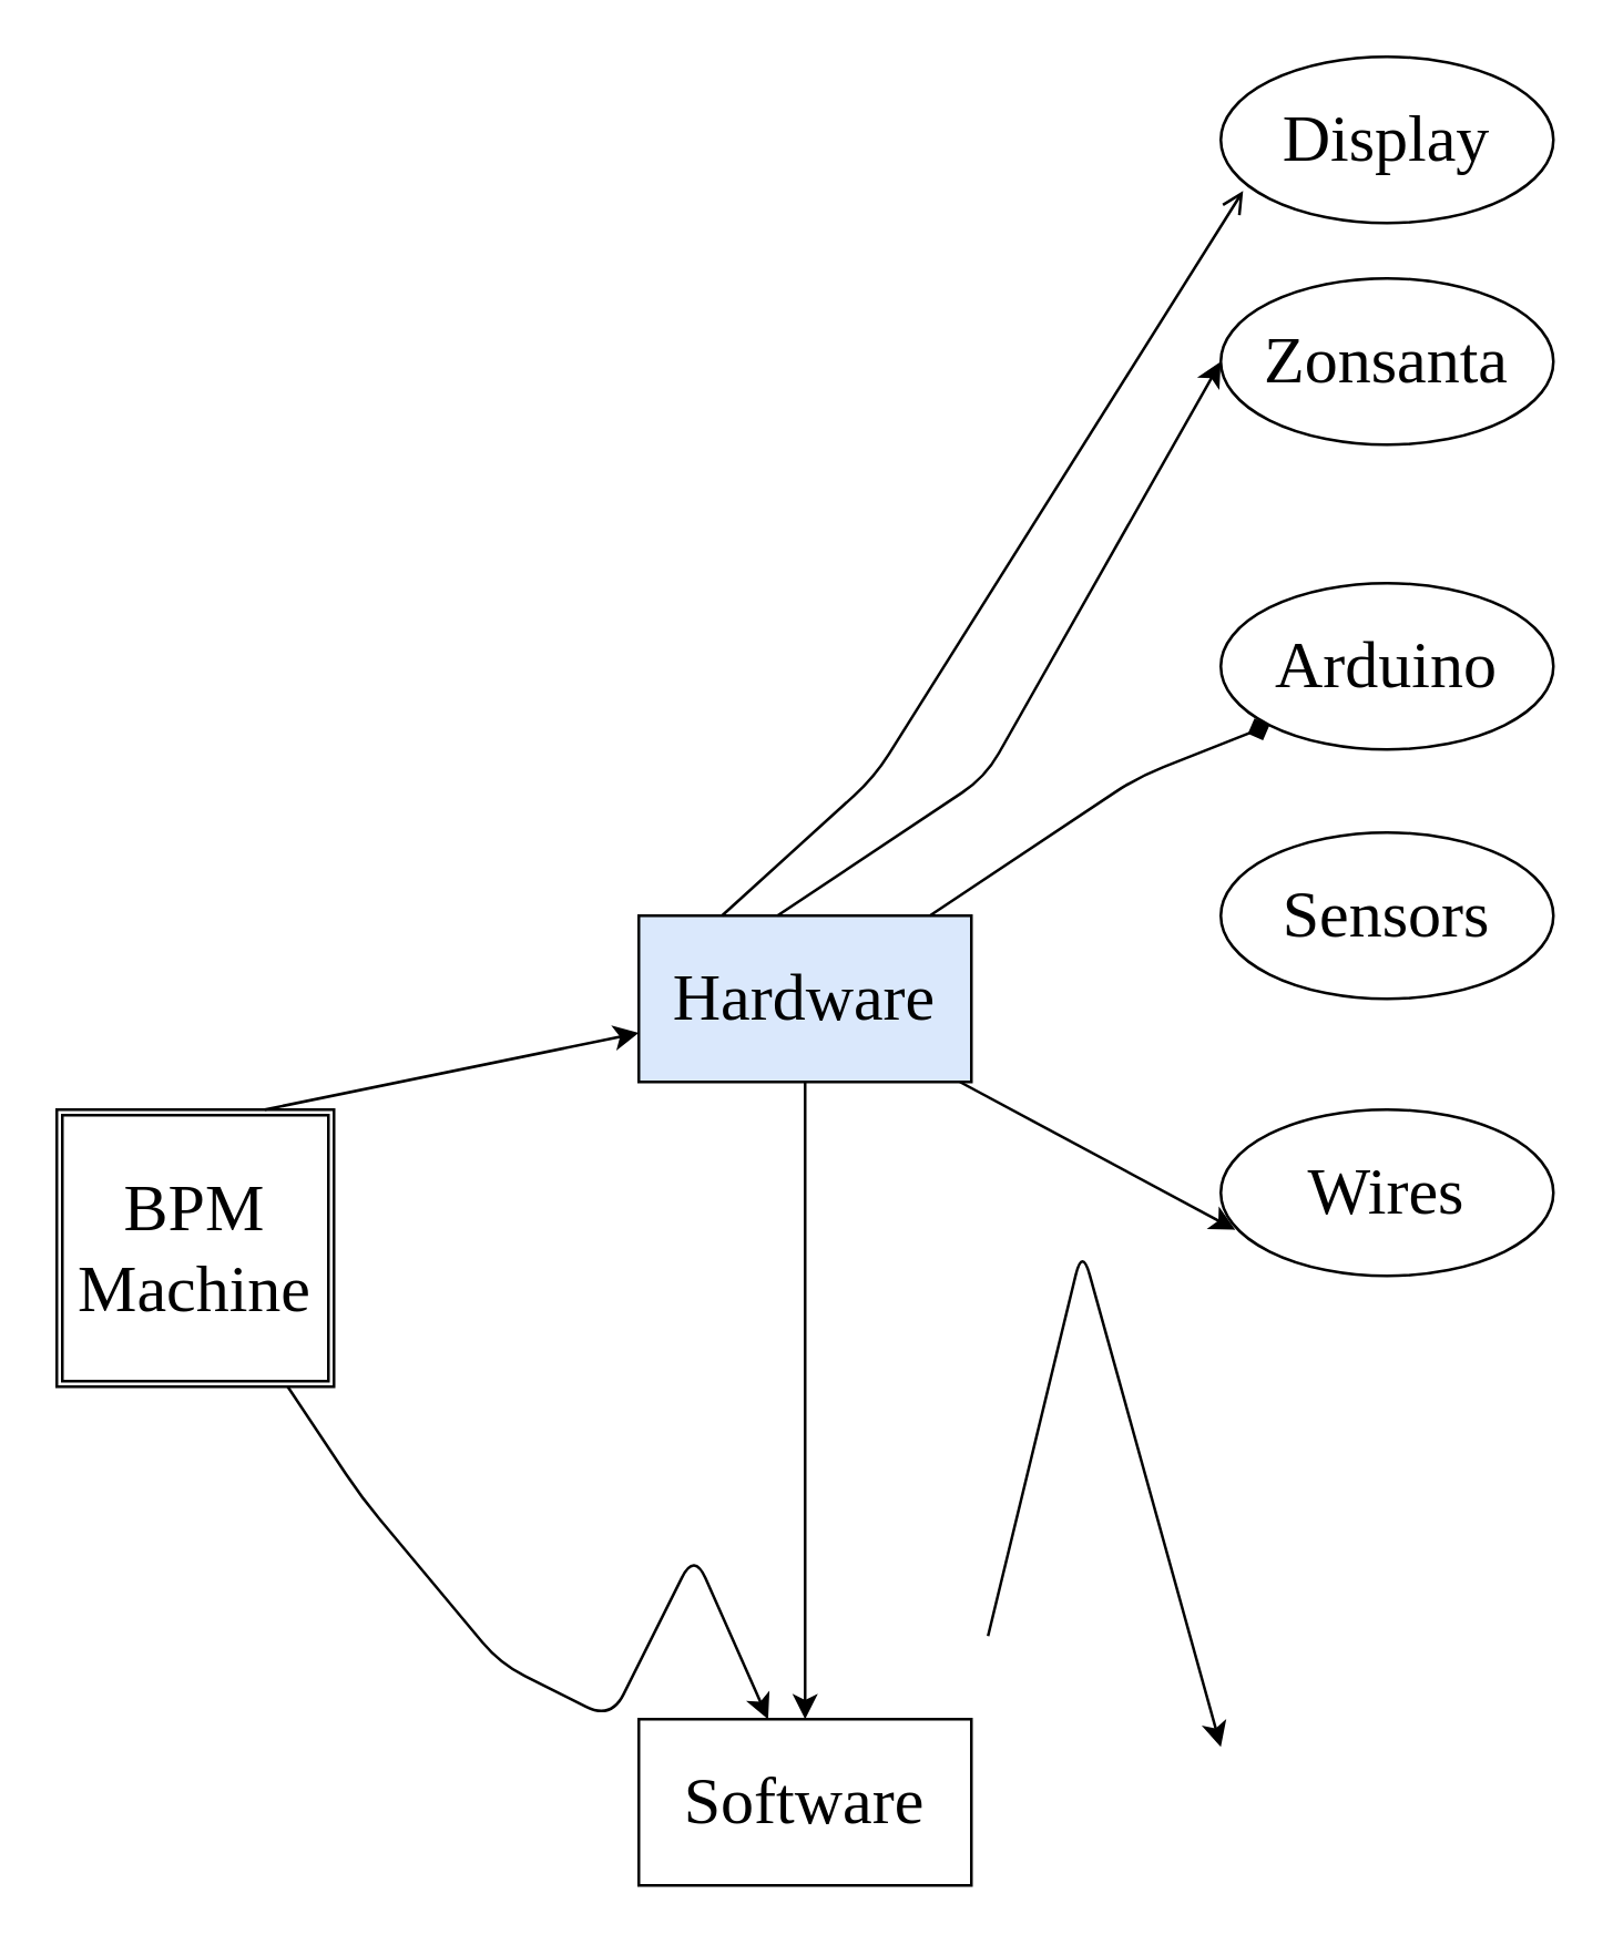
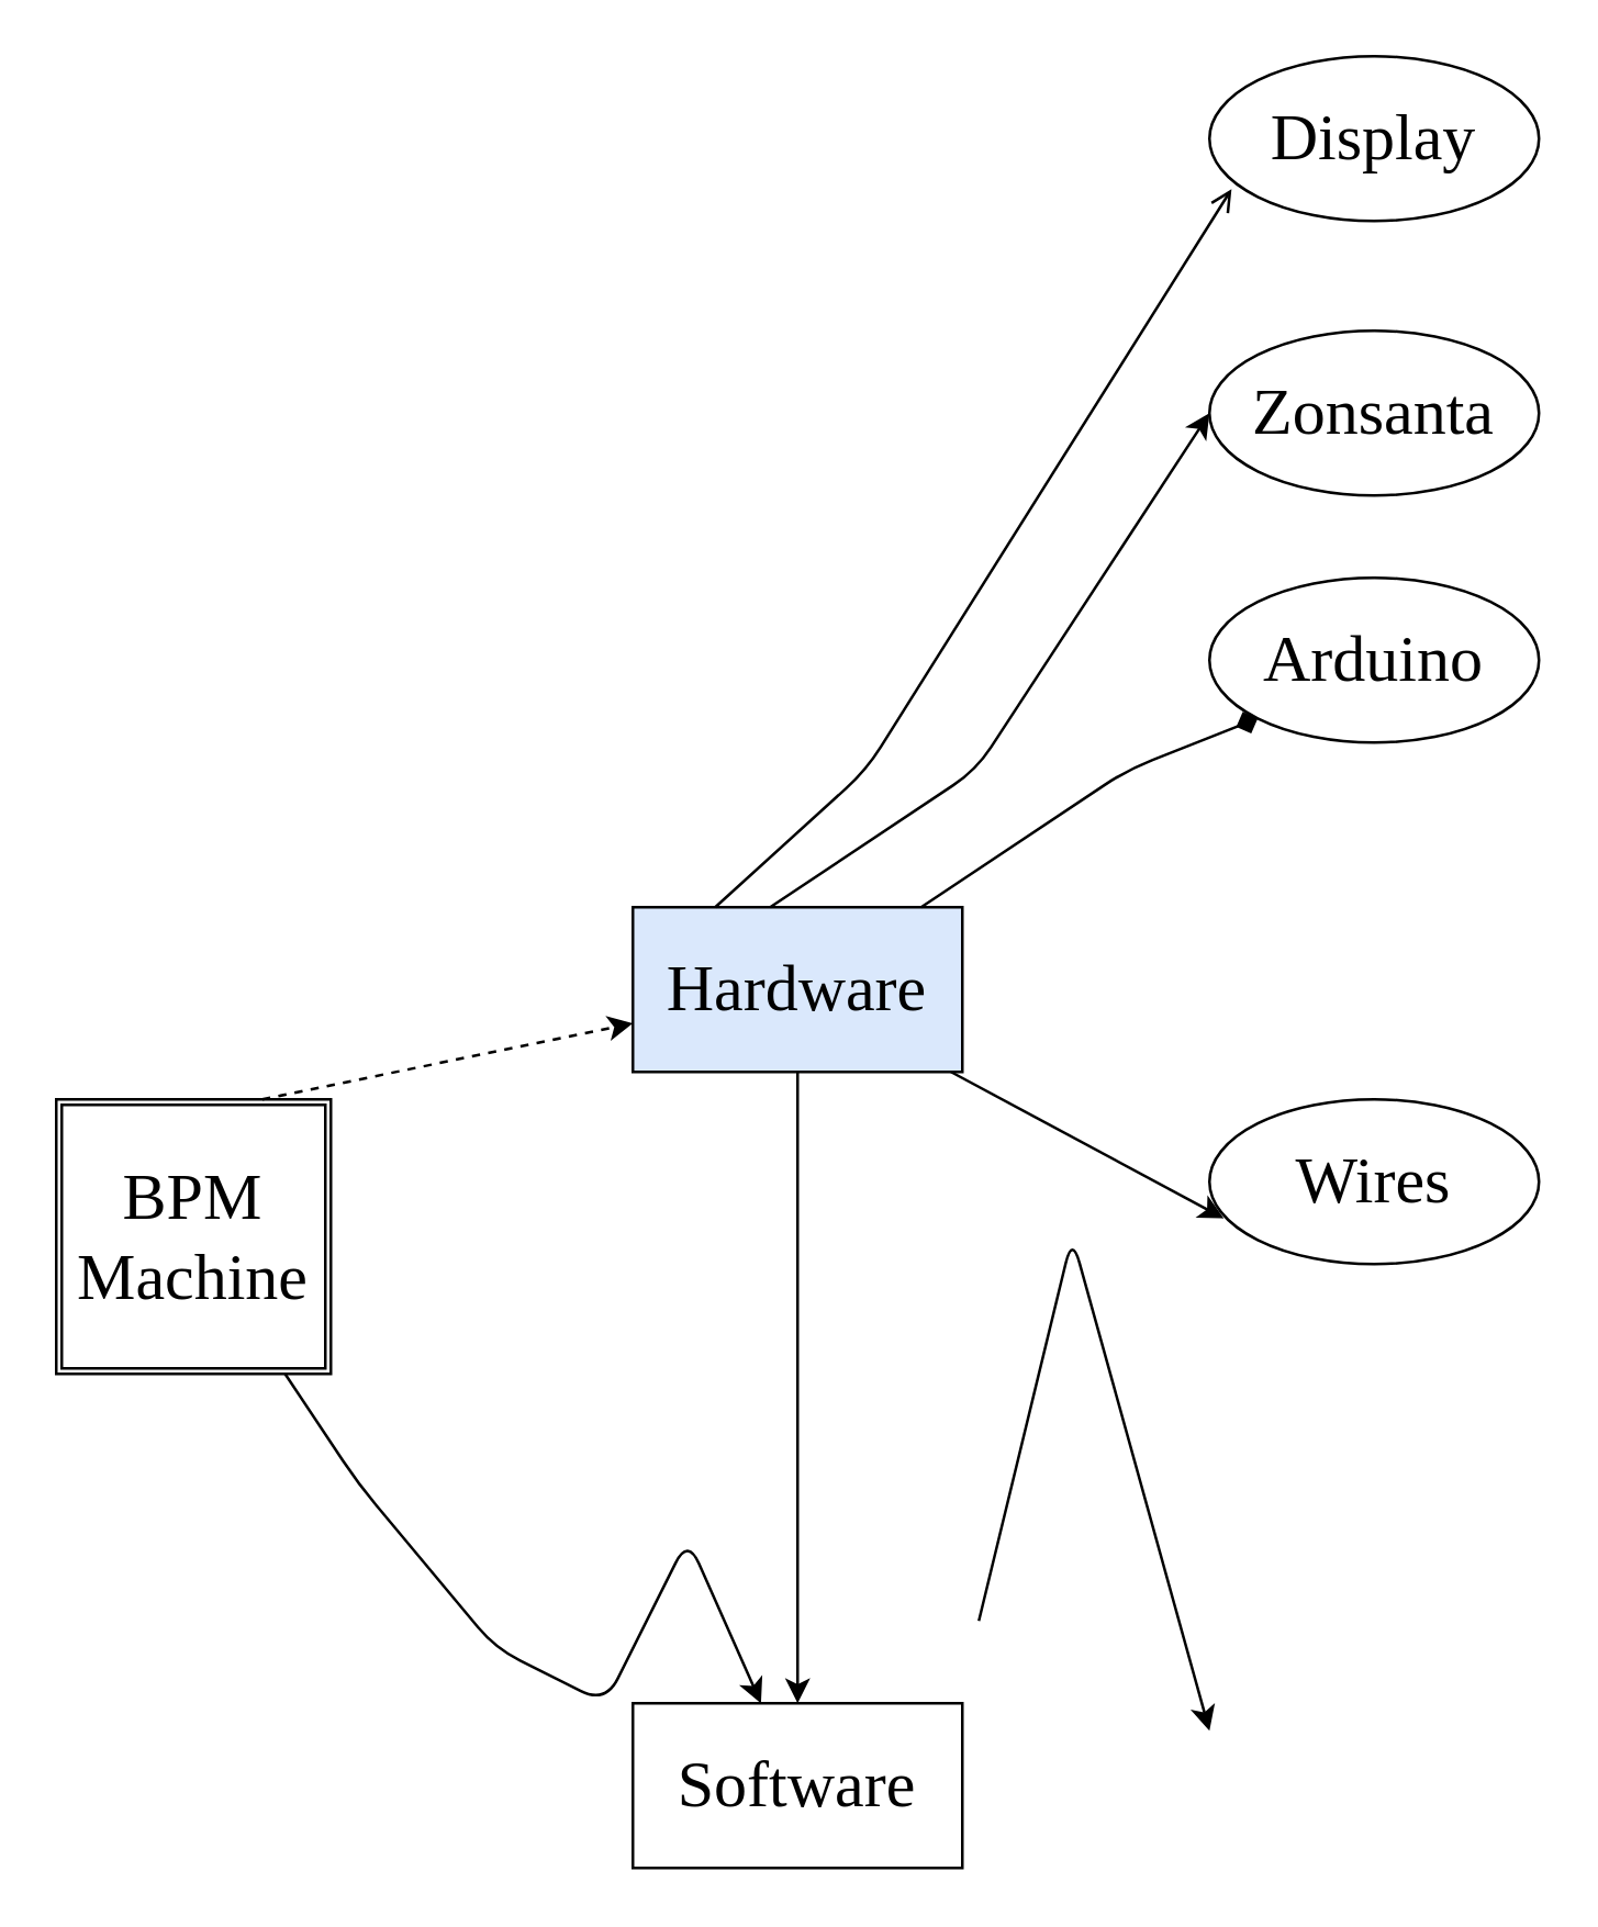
- <mxCell id="13" value="Zonsanta" style="ellipse;whiteSpace=wrap;html=1;fontFamily=Times New Roman;fontSize=24;" vertex="1" parent="1"><mxGeometry x="440" y="100" width="120" height="60" as="geometry" /></mxCell>
+ <mxCell id="13" value="Zonsanta" style="ellipse;whiteSpace=wrap;html=1;fontFamily=Times New Roman;fontSize=24;" vertex="1" parent="1"><mxGeometry x="440" y="120" width="120" height="60" as="geometry" /></mxCell>
- <mxCell id="9" value="Sensors" style="ellipse;whiteSpace=wrap;html=1;fontFamily=Times New Roman;fontSize=24;" vertex="1" parent="1"><mxGeometry x="440" y="300" width="120" height="60" as="geometry" /></mxCell>
- <mxCell id="7" style="edgeStyle=none;html=1;fontFamily=Times New Roman;fontSize=24;exitX=0.75;exitY=0;exitDx=0;exitDy=0;" edge="1" parent="1" source="2" target="4"><mxGeometry relative="1" as="geometry"><mxPoint x="230" y="470" as="targetPoint" /><mxPoint x="89.997" y="390" as="sourcePoint" /></mxGeometry></mxCell>
+ <mxCell id="7" style="edgeStyle=none;html=1;fontFamily=Times New Roman;fontSize=24;exitX=0.75;exitY=0;exitDx=0;exitDy=0;dashed=1;" edge="1" parent="1" source="2" target="4"><mxGeometry relative="1" as="geometry"><mxPoint x="230" y="470" as="targetPoint" /><mxPoint x="89.997" y="390" as="sourcePoint" /></mxGeometry></mxCell>
